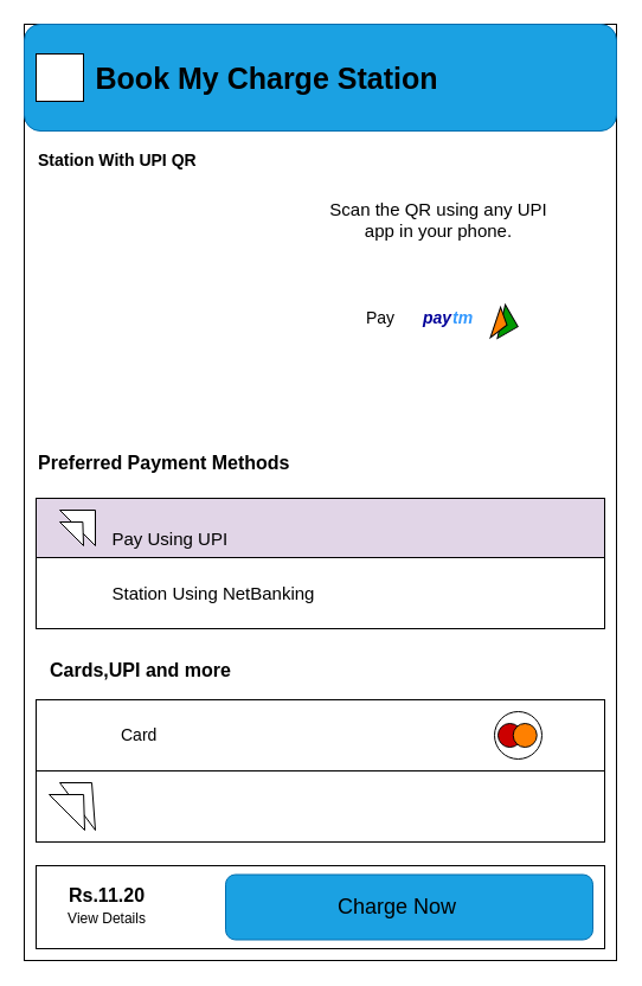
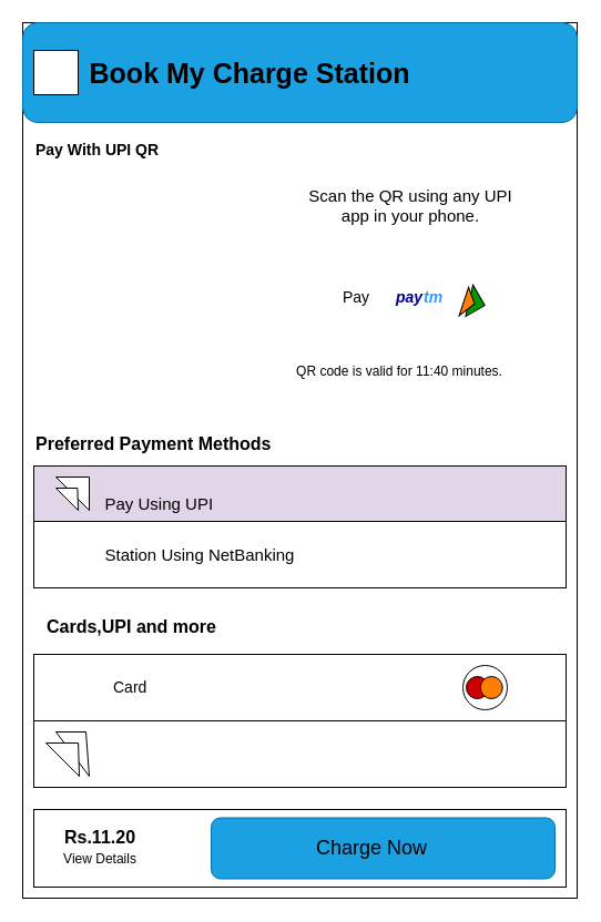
- <mxCell id="7" value="&lt;div align=&quot;left&quot;&gt;&lt;b&gt;&lt;font style=&quot;font-size: 14px;&quot;&gt;Station With UPI QR&lt;/font&gt;&lt;/b&gt;&lt;/div&gt;" style="text;html=1;strokeColor=none;fillColor=none;align=left;verticalAlign=middle;whiteSpace=wrap;rounded=0;" vertex="1" parent="1"><mxGeometry x="30" y="110" width="210" height="50" as="geometry" /></mxCell>
+ <mxCell id="7" value="&lt;div align=&quot;left&quot;&gt;&lt;b&gt;&lt;font style=&quot;font-size: 14px;&quot;&gt;Pay With UPI QR&lt;/font&gt;&lt;/b&gt;&lt;/div&gt;" style="text;html=1;strokeColor=none;fillColor=none;align=left;verticalAlign=middle;whiteSpace=wrap;rounded=0;" vertex="1" parent="1"><mxGeometry x="30" y="110" width="210" height="50" as="geometry" /></mxCell>
+ <mxCell id="10" value="QR code is valid for 11:40 minutes." style="text;html=1;strokeColor=none;fillColor=none;align=center;verticalAlign=middle;whiteSpace=wrap;rounded=0;" vertex="1" parent="1"><mxGeometry x="250" y="320" width="220" height="30" as="geometry" /></mxCell>
- <mxCell id="11" value="&lt;div align=&quot;left&quot; style=&quot;font-size: 16px;&quot;&gt;&lt;b&gt;Preferred Payment Methods &lt;/b&gt;&lt;br&gt;&lt;/div&gt;" style="text;html=1;strokeColor=none;fillColor=none;align=left;verticalAlign=middle;whiteSpace=wrap;rounded=0;" vertex="1" parent="1"><mxGeometry x="30" y="370" width="480" height="40" as="geometry" /></mxCell>
+ <mxCell id="11" value="&lt;div align=&quot;left&quot; style=&quot;font-size: 16px;&quot;&gt;&lt;b&gt;Preferred Payment Methods &lt;/b&gt;&lt;br&gt;&lt;/div&gt;" style="text;html=1;strokeColor=none;fillColor=none;align=left;verticalAlign=middle;whiteSpace=wrap;rounded=0;" vertex="1" parent="1"><mxGeometry x="30" y="380" width="480" height="40" as="geometry" /></mxCell>
